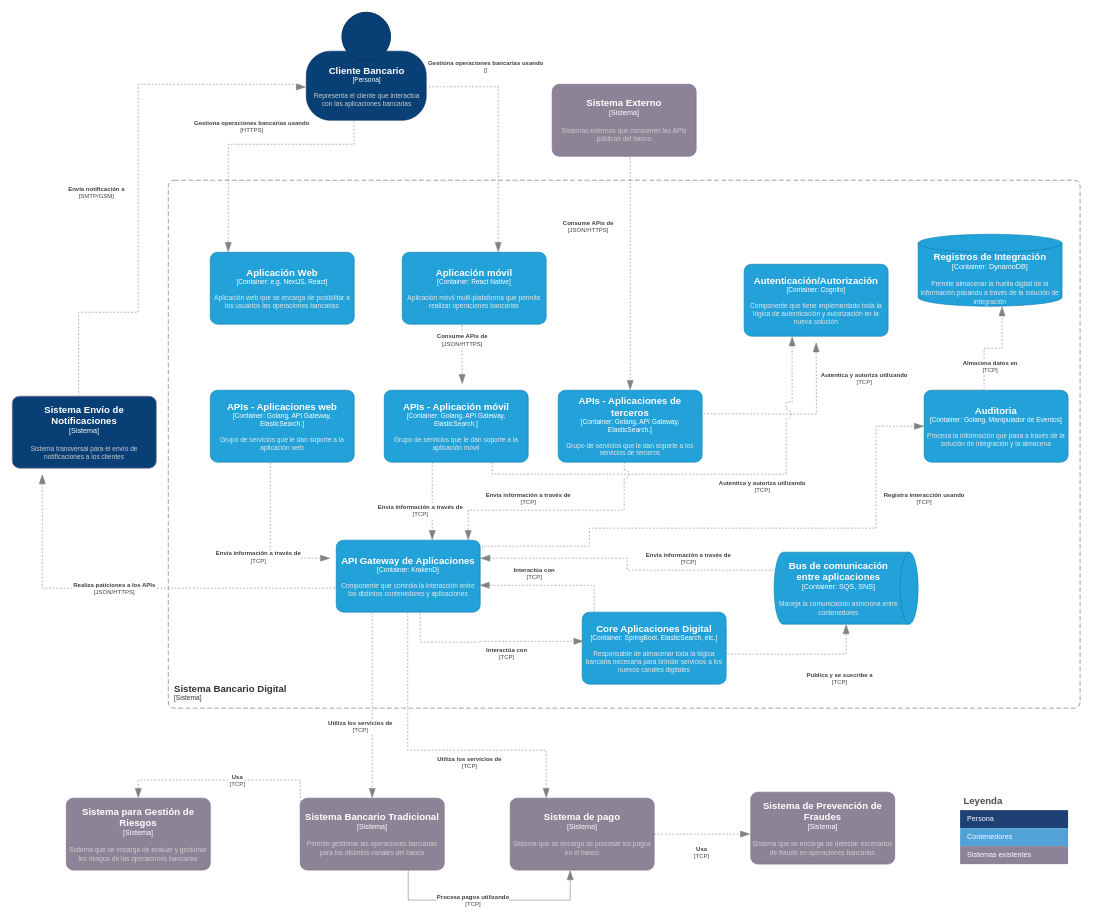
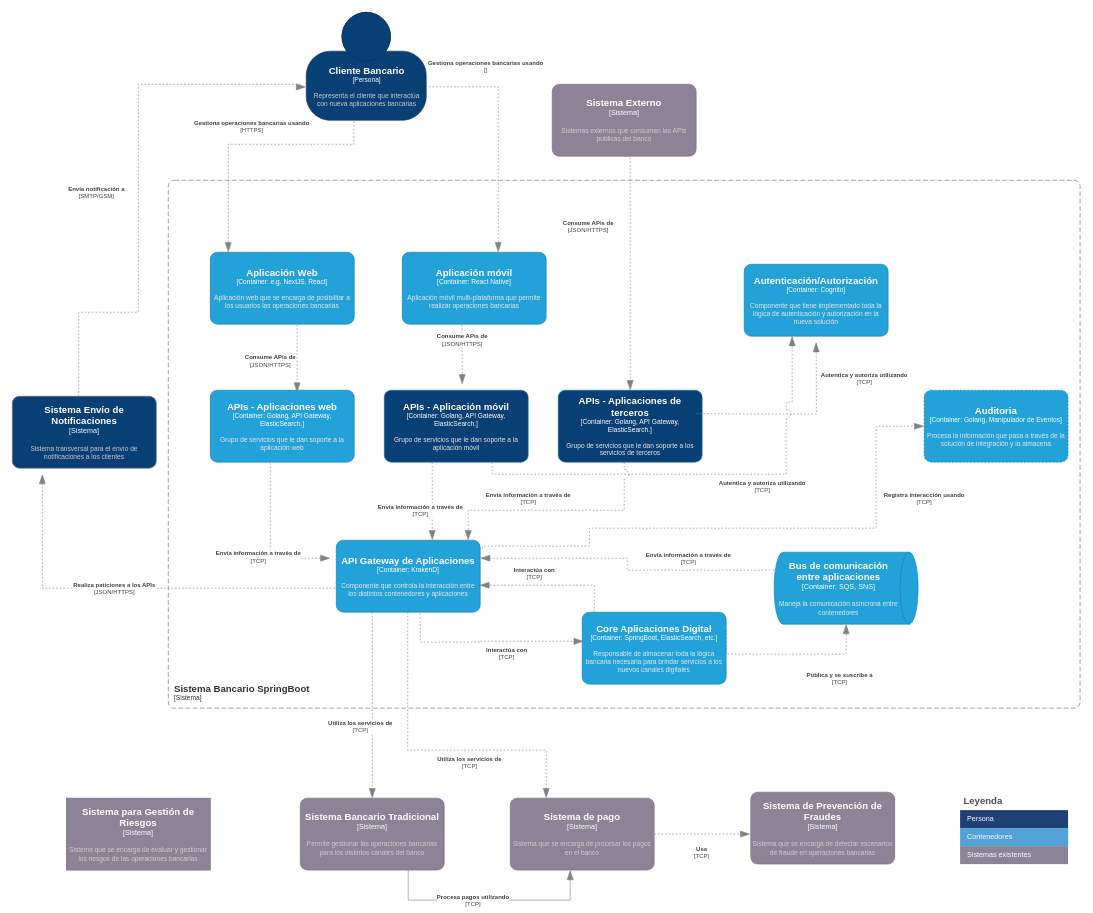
- <mxCell id="2" value="&lt;font style=&quot;font-size: 16px&quot;&gt;&lt;b&gt;Cliente Bancario&lt;/b&gt;&lt;/font&gt;&lt;div&gt;[Persona]&lt;/div&gt;&lt;br&gt;&lt;div&gt;&lt;font style=&quot;font-size: 11px&quot;&gt;&lt;font color=&quot;#cccccc&quot;&gt;Representa el cliente que interactúa con  las aplicaciones bancarias&lt;/font&gt;&lt;/div&gt;" style="html=1;fontSize=11;dashed=0;whiteSpace=wrap;fillColor=#083F75;strokeColor=#06315C;fontColor=#ffffff;shape=mxgraph.c4.person2;align=center;metaEdit=1;points=[[0.5,0,0],[1,0.5,0],[1,0.75,0],[0.75,1,0],[0.5,1,0],[0.25,1,0],[0,0.75,0],[0,0.5,0]];resizable=0;spacingLeft=2;" vertex="1" parent="1"><mxGeometry x="510" y="20" width="200" height="180" as="geometry" /></mxCell>
+ <mxCell id="2" value="&lt;font style=&quot;font-size: 16px&quot;&gt;&lt;b&gt;Cliente Bancario&lt;/b&gt;&lt;/font&gt;&lt;div&gt;[Persona]&lt;/div&gt;&lt;br&gt;&lt;div&gt;&lt;font style=&quot;font-size: 11px&quot;&gt;&lt;font color=&quot;#cccccc&quot;&gt;Representa el cliente que interactúa con  nueva aplicaciones bancarias&lt;/font&gt;&lt;/div&gt;" style="html=1;fontSize=11;dashed=0;whiteSpace=wrap;fillColor=#083F75;strokeColor=#06315C;fontColor=#ffffff;shape=mxgraph.c4.person2;align=center;metaEdit=1;points=[[0.5,0,0],[1,0.5,0],[1,0.75,0],[0.75,1,0],[0.5,1,0],[0.25,1,0],[0,0.75,0],[0,0.5,0]];resizable=0;spacingLeft=2;" vertex="1" parent="1"><mxGeometry x="510" y="20" width="200" height="180" as="geometry" /></mxCell>
- <mxCell id="29" value="&lt;font style=&quot;font-size: 16px&quot;&gt;&lt;b&gt;Registros de Integración&lt;/b&gt;&lt;/font&gt;&lt;div&gt;[Container:&amp;nbsp;DynamoDB]&lt;/div&gt;&lt;br&gt;&lt;div&gt;&lt;font style=&quot;font-size: 11px&quot;&gt;&lt;font color=&quot;#E6E6E6&quot;&gt;Permite almacenar la huella digital de la información pasando a través de la solución de integración&lt;/font&gt;&lt;/div&gt;" style="shape=cylinder3;size=15;whiteSpace=wrap;html=1;boundedLbl=1;rounded=0;labelBackgroundColor=none;fillColor=#23A2D9;fontSize=12;fontColor=#ffffff;align=center;strokeColor=#0E7DAD;metaEdit=1;points=[[0.5,0,0],[1,0.25,0],[1,0.5,0],[1,0.75,0],[0.5,1,0],[0,0.75,0],[0,0.5,0],[0,0.25,0]];resizable=0;" vertex="1" parent="1"><mxGeometry x="1530" y="390" width="240" height="120" as="geometry" /></mxCell>
- <mxCell id="31" value="&lt;div style=&quot;text-align: left&quot;&gt;&lt;div style=&quot;text-align: center&quot;&gt;&lt;b&gt;Almacena datos en&lt;/b&gt;&lt;/div&gt;&lt;div style=&quot;text-align: center&quot;&gt;[TCP]&lt;/div&gt;&lt;/div&gt;" style="endArrow=blockThin;html=1;fontSize=10;fontColor=#404040;strokeWidth=1;endFill=1;strokeColor=#828282;elbow=vertical;metaEdit=1;endSize=14;startSize=14;jumpStyle=arc;jumpSize=16;rounded=0;edgeStyle=orthogonalEdgeStyle;entryX=0.583;entryY=1;entryDx=0;entryDy=0;entryPerimeter=0;exitX=0.083;exitY=0.001;exitDx=0;exitDy=0;exitPerimeter=0;dashed=1;" edge="1" parent="1" source="30" target="29"><mxGeometry x="0.282" y="-30" width="240" relative="1" as="geometry"><mxPoint x="1540" y="580" as="sourcePoint" /><mxPoint x="1780" y="580" as="targetPoint" /><Array as="points"><mxPoint x="1640" y="650" /><mxPoint x="1640" y="580" /><mxPoint x="1670" y="580" /></Array><mxPoint as="offset" /></mxGeometry></mxCell>
+ <mxCell id="17" value="&lt;div style=&quot;text-align: left&quot;&gt;&lt;div style=&quot;text-align: center&quot;&gt;&lt;b&gt;Consume APis de&lt;/b&gt;&lt;/div&gt;&lt;div style=&quot;text-align: center&quot;&gt;[JSON/HTTPS]&lt;/div&gt;&lt;/div&gt;" style="endArrow=blockThin;html=1;fontSize=10;fontColor=#404040;strokeWidth=1;endFill=1;strokeColor=#828282;elbow=vertical;metaEdit=1;endSize=14;startSize=14;jumpStyle=arc;jumpSize=16;rounded=0;edgeStyle=orthogonalEdgeStyle;exitX=0.625;exitY=1;exitDx=0;exitDy=0;exitPerimeter=0;entryX=0.603;entryY=0.032;entryDx=0;entryDy=0;entryPerimeter=0;dashed=1;" edge="1" parent="1" source="3" target="6"><mxGeometry x="0.096" y="-45" width="240" relative="1" as="geometry"><mxPoint x="500" y="570" as="sourcePoint" /><mxPoint x="500" y="640" as="targetPoint" /><Array as="points"><mxPoint x="495" y="540" /></Array><mxPoint y="1" as="offset" /></mxGeometry></mxCell>
- <mxCell id="7" value="&lt;font style=&quot;font-size: 16px&quot;&gt;&lt;b&gt;APIs - Aplicación móvil&lt;/b&gt;&lt;/font&gt;&lt;div&gt;[Container: Golang, API Gateway, ElasticSearch.]&lt;/div&gt;&lt;br&gt;&lt;div&gt;&lt;font style=&quot;font-size: 11px&quot;&gt;&lt;font color=&quot;#E6E6E6&quot;&gt;Grupo de servicios que le dan soporte a la aplicación móvil&lt;/font&gt;&lt;/div&gt;" style="rounded=1;whiteSpace=wrap;html=1;fontSize=11;labelBackgroundColor=none;fillColor=#23A2D9;fontColor=#ffffff;align=center;arcSize=10;strokeColor=#0E7DAD;metaEdit=1;resizable=0;points=[[0.25,0,0],[0.5,0,0],[0.75,0,0],[1,0.25,0],[1,0.5,0],[1,0.75,0],[0.75,1,0],[0.5,1,0],[0.25,1,0],[0,0.75,0],[0,0.5,0],[0,0.25,0]];" vertex="1" parent="1"><mxGeometry x="640" y="650" width="240" height="120" as="geometry" /></mxCell>
+ <mxCell id="7" value="&lt;font style=&quot;font-size: 16px&quot;&gt;&lt;b&gt;APIs - Aplicación móvil&lt;/b&gt;&lt;/font&gt;&lt;div&gt;[Container: Golang, API Gateway, ElasticSearch.]&lt;/div&gt;&lt;br&gt;&lt;div&gt;&lt;font style=&quot;font-size: 11px&quot;&gt;&lt;font color=&quot;#E6E6E6&quot;&gt;Grupo de servicios que le dan soporte a la aplicación móvil&lt;/font&gt;&lt;/div&gt;" style="rounded=1;whiteSpace=wrap;html=1;fontSize=11;labelBackgroundColor=none;fillColor=#083f75;fontColor=#ffffff;align=center;arcSize=10;strokeColor=#0E7DAD;metaEdit=1;resizable=0;points=[[0.25,0,0],[0.5,0,0],[0.75,0,0],[1,0.25,0],[1,0.5,0],[1,0.75,0],[0.75,1,0],[0.5,1,0],[0.25,1,0],[0,0.75,0],[0,0.5,0],[0,0.25,0]];" vertex="1" parent="1"><mxGeometry x="640" y="650" width="240" height="120" as="geometry" /></mxCell>
- <mxCell id="8" value="&lt;font style=&quot;font-size: 16px&quot;&gt;&lt;b&gt;APIs - Aplicaciones de terceros&lt;/b&gt;&lt;/font&gt;&lt;div&gt;[Container: Golang, API Gateway, ElasticSearch.]&lt;/div&gt;&lt;br&gt;&lt;div&gt;&lt;font style=&quot;font-size: 11px&quot;&gt;&lt;font color=&quot;#E6E6E6&quot;&gt;Grupo de servicios que le dan soporte a los servicios de terceros&lt;/font&gt;&lt;/div&gt;" style="rounded=1;whiteSpace=wrap;html=1;fontSize=11;labelBackgroundColor=none;fillColor=#23A2D9;fontColor=#ffffff;align=center;arcSize=10;strokeColor=#0E7DAD;metaEdit=1;resizable=0;points=[[0.25,0,0],[0.5,0,0],[0.75,0,0],[1,0.25,0],[1,0.5,0],[1,0.75,0],[0.75,1,0],[0.5,1,0],[0.25,1,0],[0,0.75,0],[0,0.5,0],[0,0.25,0]];" vertex="1" parent="1"><mxGeometry x="930" y="650" width="240" height="120" as="geometry" /></mxCell>
+ <mxCell id="8" value="&lt;font style=&quot;font-size: 16px&quot;&gt;&lt;b&gt;APIs - Aplicaciones de terceros&lt;/b&gt;&lt;/font&gt;&lt;div&gt;[Container: Golang, API Gateway, ElasticSearch.]&lt;/div&gt;&lt;br&gt;&lt;div&gt;&lt;font style=&quot;font-size: 11px&quot;&gt;&lt;font color=&quot;#E6E6E6&quot;&gt;Grupo de servicios que le dan soporte a los servicios de terceros&lt;/font&gt;&lt;/div&gt;" style="rounded=1;whiteSpace=wrap;html=1;fontSize=11;labelBackgroundColor=none;fillColor=#083f75;fontColor=#ffffff;align=center;arcSize=10;strokeColor=#0E7DAD;metaEdit=1;resizable=0;points=[[0.25,0,0],[0.5,0,0],[0.75,0,0],[1,0.25,0],[1,0.5,0],[1,0.75,0],[0.75,1,0],[0.5,1,0],[0.25,1,0],[0,0.75,0],[0,0.5,0],[0,0.25,0]];" vertex="1" parent="1"><mxGeometry x="930" y="650" width="240" height="120" as="geometry" /></mxCell>
- <mxCell id="30" value="&lt;font style=&quot;font-size: 16px&quot;&gt;&lt;b&gt;Auditoria&lt;/b&gt;&lt;/font&gt;&lt;div&gt;[Container: Golang, Manipulador de Eventos]&lt;/div&gt;&lt;br&gt;&lt;div&gt;&lt;font style=&quot;font-size: 11px&quot;&gt;&lt;font color=&quot;#E6E6E6&quot;&gt;Procesa la información que pasa a través de la solución de integración y la almacena &lt;/font&gt;&lt;/div&gt;" style="rounded=1;whiteSpace=wrap;html=1;fontSize=11;labelBackgroundColor=none;fillColor=#23A2D9;fontColor=#ffffff;align=center;arcSize=10;strokeColor=#0E7DAD;metaEdit=1;resizable=0;points=[[0.25,0,0],[0.5,0,0],[0.75,0,0],[1,0.25,0],[1,0.5,0],[1,0.75,0],[0.75,1,0],[0.5,1,0],[0.25,1,0],[0,0.75,0],[0,0.5,0],[0,0.25,0]];" vertex="1" parent="1"><mxGeometry x="1540" y="650" width="240" height="120" as="geometry" /></mxCell>
+ <mxCell id="30" value="&lt;font style=&quot;font-size: 16px&quot;&gt;&lt;b&gt;Auditoria&lt;/b&gt;&lt;/font&gt;&lt;div&gt;[Container: Golang, Manipulador de Eventos]&lt;/div&gt;&lt;br&gt;&lt;div&gt;&lt;font style=&quot;font-size: 11px&quot;&gt;&lt;font color=&quot;#E6E6E6&quot;&gt;Procesa la información que pasa a través de la solución de integración y la almacena &lt;/font&gt;&lt;/div&gt;" style="rounded=1;whiteSpace=wrap;html=1;fontSize=11;labelBackgroundColor=none;fillColor=#23A2D9;fontColor=#ffffff;align=center;arcSize=10;strokeColor=#0E7DAD;metaEdit=1;resizable=0;points=[[0.25,0,0],[0.5,0,0],[0.75,0,0],[1,0.25,0],[1,0.5,0],[1,0.75,0],[0.75,1,0],[0.5,1,0],[0.25,1,0],[0,0.75,0],[0,0.5,0],[0,0.25,0]];dashed=1;" vertex="1" parent="1"><mxGeometry x="1540" y="650" width="240" height="120" as="geometry" /></mxCell>
- <mxCell id="9" value="&lt;font style=&quot;font-size: 16px&quot;&gt;&lt;b&gt;&lt;div style=&quot;text-align: left&quot;&gt;Sistema Bancario Digital&lt;/div&gt;&lt;/b&gt;&lt;/font&gt;&lt;div style=&quot;text-align: left&quot;&gt;[Sistema]&lt;/div&gt;" style="rounded=1;fontSize=11;whiteSpace=wrap;html=1;dashed=1;arcSize=20;fillColor=none;strokeColor=#666666;fontColor=#333333;labelBackgroundColor=none;align=left;verticalAlign=bottom;labelBorderColor=none;spacingTop=0;spacing=10;dashPattern=8 4;metaEdit=1;rotatable=0;perimeter=rectanglePerimeter;noLabel=0;labelPadding=0;allowArrows=0;connectable=0;expand=0;recursiveResize=0;editable=1;pointerEvents=0;absoluteArcSize=1;points=[[0.25,0,0],[0.5,0,0],[0.75,0,0],[1,0.25,0],[1,0.5,0],[1,0.75,0],[0.75,1,0],[0.5,1,0],[0.25,1,0],[0,0.75,0],[0,0.5,0],[0,0.25,0]];" vertex="1" parent="1"><mxGeometry x="280" y="300" width="1520" height="880" as="geometry" /></mxCell>
+ <mxCell id="9" value="&lt;font style=&quot;font-size: 16px&quot;&gt;&lt;b&gt;&lt;div style=&quot;text-align: left&quot;&gt;Sistema Bancario SpringBoot&lt;/div&gt;&lt;/b&gt;&lt;/font&gt;&lt;div style=&quot;text-align: left&quot;&gt;[Sistema]&lt;/div&gt;" style="rounded=1;fontSize=11;whiteSpace=wrap;html=1;dashed=1;arcSize=20;fillColor=none;strokeColor=#666666;fontColor=#333333;labelBackgroundColor=none;align=left;verticalAlign=bottom;labelBorderColor=none;spacingTop=0;spacing=10;dashPattern=8 4;metaEdit=1;rotatable=0;perimeter=rectanglePerimeter;noLabel=0;labelPadding=0;allowArrows=0;connectable=0;expand=0;recursiveResize=0;editable=1;pointerEvents=0;absoluteArcSize=1;points=[[0.25,0,0],[0.5,0,0],[0.75,0,0],[1,0.25,0],[1,0.5,0],[1,0.75,0],[0.75,1,0],[0.5,1,0],[0.25,1,0],[0,0.75,0],[0,0.5,0],[0,0.25,0]];" vertex="1" parent="1"><mxGeometry x="280" y="300" width="1520" height="880" as="geometry" /></mxCell>
- <mxCell id="23" value="&lt;div style=&quot;text-align: left&quot;&gt;&lt;div style=&quot;text-align: center&quot;&gt;&lt;b&gt;Usa&lt;/b&gt;&lt;/div&gt;&lt;div style=&quot;text-align: center&quot;&gt;[TCP]&lt;/div&gt;&lt;/div&gt;" style="endArrow=blockThin;html=1;fontSize=10;fontColor=#404040;strokeWidth=1;endFill=1;strokeColor=#828282;elbow=vertical;metaEdit=1;endSize=14;startSize=14;jumpStyle=arc;jumpSize=16;rounded=0;edgeStyle=orthogonalEdgeStyle;exitX=0;exitY=0.5;exitDx=0;exitDy=0;exitPerimeter=0;dashed=1;" edge="1" parent="1" source="5" target="14"><mxGeometry width="240" relative="1" as="geometry"><mxPoint x="520" y="1039.5" as="sourcePoint" /><mxPoint x="370" y="1040" as="targetPoint" /><Array as="points"><mxPoint x="500" y="1300" /><mxPoint x="230" y="1300" /></Array></mxGeometry></mxCell>
- <mxCell id="14" value="&lt;font style=&quot;font-size: 16px&quot;&gt;&lt;b&gt;Sistema para Gestión de Riesgos&lt;/b&gt;&lt;/font&gt;&lt;div&gt;[Sistema]&lt;/div&gt;&lt;br&gt;&lt;div&gt;&lt;font style=&quot;font-size: 11px&quot;&gt;&lt;font color=&quot;#cccccc&quot;&gt;Sistema que se encarga de evaluar y gestionar los riesgos de las operaciones bancarias&lt;/font&gt;&lt;/div&gt;" style="rounded=1;whiteSpace=wrap;html=1;labelBackgroundColor=none;fillColor=#8C8496;fontColor=#ffffff;align=center;arcSize=10;strokeColor=#736782;metaEdit=1;resizable=0;points=[[0.25,0,0],[0.5,0,0],[0.75,0,0],[1,0.25,0],[1,0.5,0],[1,0.75,0],[0.75,1,0],[0.5,1,0],[0.25,1,0],[0,0.75,0],[0,0.5,0],[0,0.25,0]];" vertex="1" parent="1"><mxGeometry x="110" y="1330" width="240" height="120" as="geometry" /></mxCell>
+ <mxCell id="14" value="&lt;font style=&quot;font-size: 16px&quot;&gt;&lt;b&gt;Sistema para Gestión de Riesgos&lt;/b&gt;&lt;/font&gt;&lt;div&gt;[Sistema]&lt;/div&gt;&lt;br&gt;&lt;div&gt;&lt;font style=&quot;font-size: 11px&quot;&gt;&lt;font color=&quot;#cccccc&quot;&gt;Sistema que se encarga de evaluar y gestionar los riesgos de las operaciones bancarias&lt;/font&gt;&lt;/div&gt;" style="whiteSpace=wrap;html=1;labelBackgroundColor=none;fillColor=#8C8496;fontColor=#ffffff;align=center;arcSize=10;strokeColor=#736782;metaEdit=1;resizable=0;points=[[0.25,0,0],[0.5,0,0],[0.75,0,0],[1,0.25,0],[1,0.5,0],[1,0.75,0],[0.75,1,0],[0.5,1,0],[0.25,1,0],[0,0.75,0],[0,0.5,0],[0,0.25,0]];rounded=0;" vertex="1" parent="1"><mxGeometry x="110" y="1330" width="240" height="120" as="geometry" /></mxCell>
